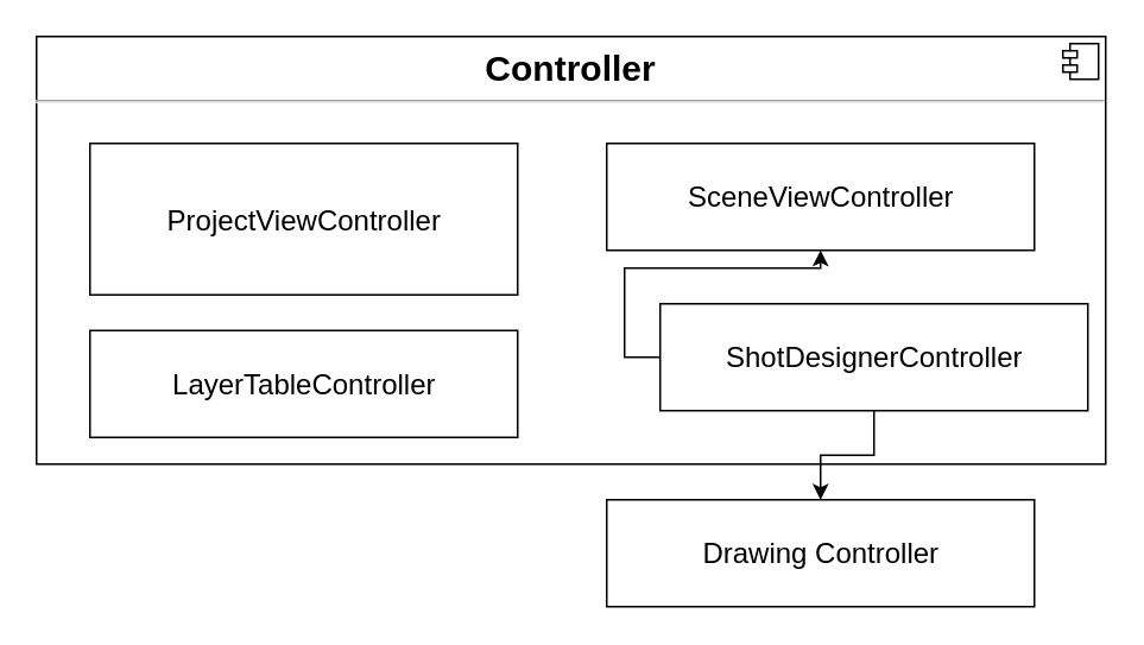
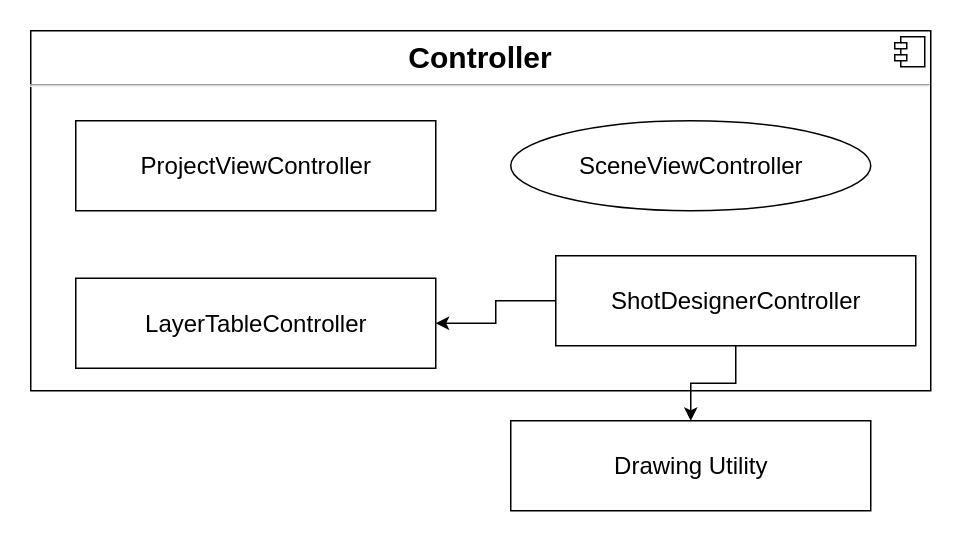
- <mxCell id="4" value="&lt;font style=&quot;font-size: 16px&quot;&gt;SceneViewController&lt;/font&gt;" style="html=1;" parent="1" vertex="1"><mxGeometry x="340" y="80" width="240" height="60" as="geometry" /></mxCell>
+ <mxCell id="4" value="&lt;font style=&quot;font-size: 16px&quot;&gt;SceneViewController&lt;/font&gt;" style="ellipse;html=1;" parent="1" vertex="1"><mxGeometry x="340" y="80" width="240" height="60" as="geometry" /></mxCell>
- <mxCell id="5" value="&lt;font style=&quot;font-size: 16px&quot;&gt;ProjectViewController&lt;/font&gt;" style="html=1;" parent="1" vertex="1"><mxGeometry x="50" y="80" width="240" height="85" as="geometry" /></mxCell>
+ <mxCell id="5" value="&lt;font style=&quot;font-size: 16px&quot;&gt;ProjectViewController&lt;/font&gt;" style="html=1;" parent="1" vertex="1"><mxGeometry x="50" y="80" width="240" height="60" as="geometry" /></mxCell>
- <mxCell id="8" style="edgeStyle=orthogonalEdgeStyle;rounded=0;orthogonalLoop=1;jettySize=auto;html=1;exitX=0;exitY=0.5;exitDx=0;exitDy=0;" edge="1" parent="1" source="9" target="4"><mxGeometry relative="1" as="geometry" /></mxCell>
+ <mxCell id="8" style="edgeStyle=orthogonalEdgeStyle;rounded=0;orthogonalLoop=1;jettySize=auto;html=1;exitX=0;exitY=0.5;exitDx=0;exitDy=0;entryX=1;entryY=0.5;entryDx=0;entryDy=0;" edge="1" parent="1" source="9" target="6"><mxGeometry relative="1" as="geometry" /></mxCell>
- <mxCell id="10" value="&lt;span style=&quot;font-size: 16px&quot;&gt;Drawing Controller&lt;/span&gt;" style="html=1;" parent="1" vertex="1"><mxGeometry x="340" y="280" width="240" height="60" as="geometry" /></mxCell>
+ <mxCell id="10" value="&lt;span style=&quot;font-size: 16px&quot;&gt;Drawing Utility&lt;/span&gt;" style="html=1;" parent="1" vertex="1"><mxGeometry x="340" y="280" width="240" height="60" as="geometry" /></mxCell>
